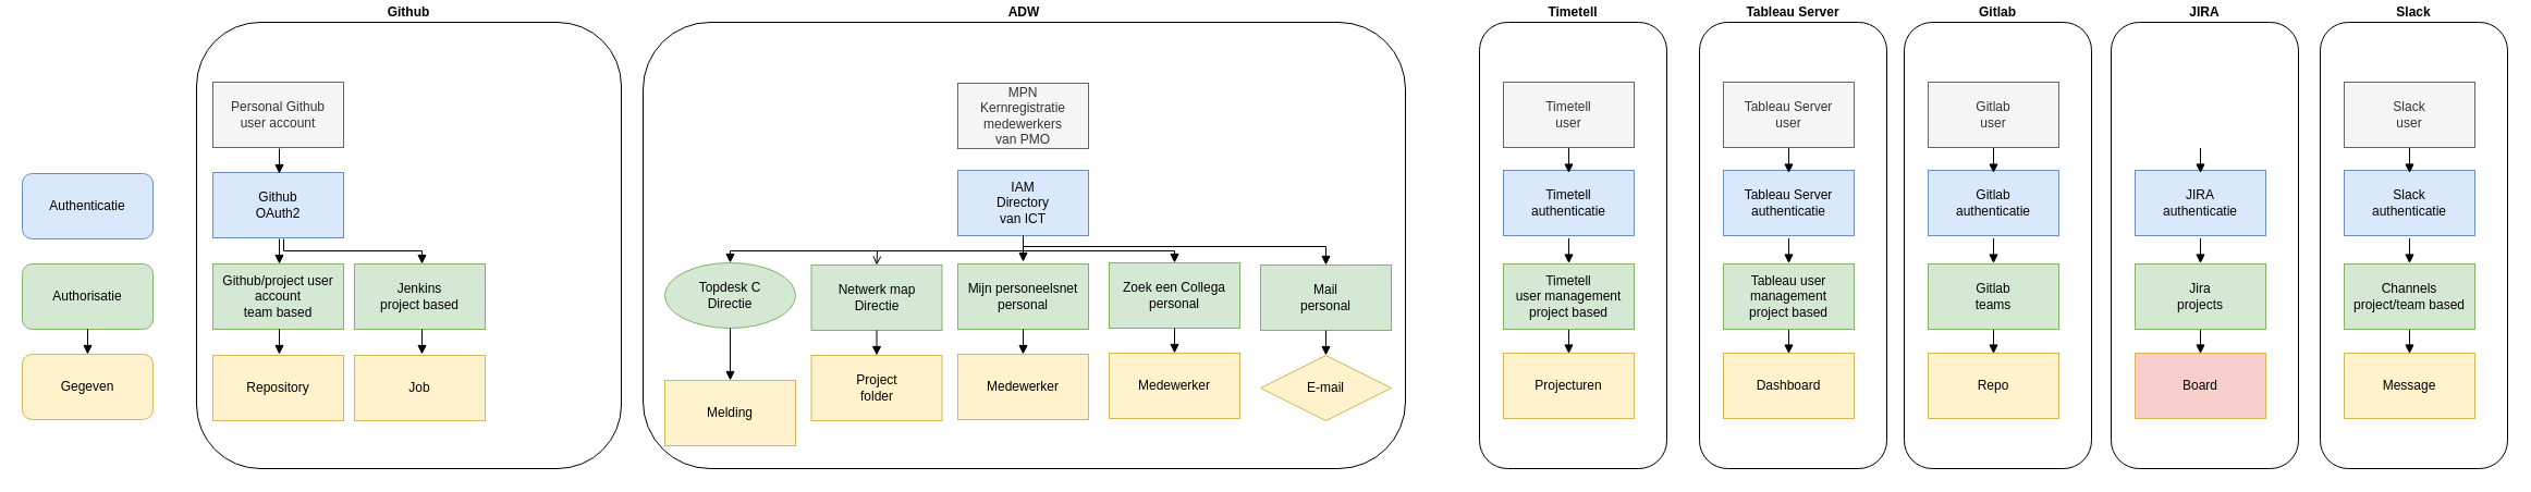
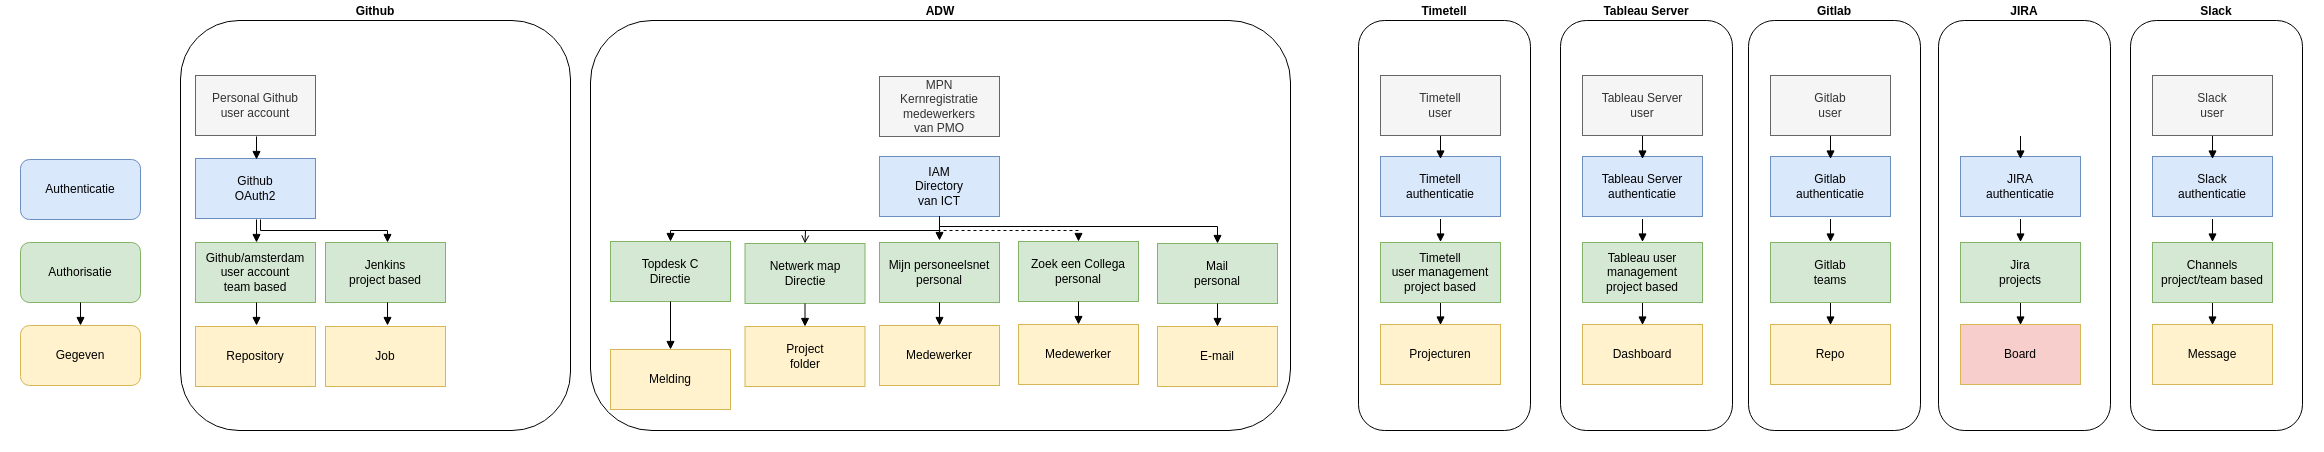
- <mxCell id="37" value="" style="endArrow=block;html=1;exitX=0.5;exitY=1;exitDx=0;exitDy=0;endFill=1;entryX=0.5;entryY=0;entryDx=0;entryDy=0;rounded=0;" edge="1" parent="1" source="8" target="9"><mxGeometry width="50" height="50" relative="1" as="geometry"><mxPoint x="949" y="226" as="sourcePoint" /><mxPoint x="1087" y="252" as="targetPoint" /><Array as="points"><mxPoint x="939" y="230" /><mxPoint x="1078" y="230" /></Array></mxGeometry></mxCell>
+ <mxCell id="37" value="" style="endArrow=block;html=1;exitX=0.5;exitY=1;exitDx=0;exitDy=0;endFill=1;entryX=0.5;entryY=0;entryDx=0;entryDy=0;rounded=0;dashed=1;" edge="1" parent="1" source="8" target="9"><mxGeometry width="50" height="50" relative="1" as="geometry"><mxPoint x="949" y="226" as="sourcePoint" /><mxPoint x="1087" y="252" as="targetPoint" /><Array as="points"><mxPoint x="939" y="230" /><mxPoint x="1078" y="230" /></Array></mxGeometry></mxCell>
- <mxCell id="21" value="Topdesk C&lt;br&gt;Directie&lt;br&gt;" style="ellipse;whiteSpace=wrap;html=1;fillColor=#d5e8d4;strokeColor=#82b366;" parent="1" vertex="1"><mxGeometry x="610" y="241" width="120" height="60" as="geometry" /></mxCell>
+ <mxCell id="21" value="Topdesk C&lt;br&gt;Directie&lt;br&gt;" style="rounded=0;whiteSpace=wrap;html=1;fillColor=#d5e8d4;strokeColor=#82b366;" parent="1" vertex="1"><mxGeometry x="610" y="241" width="120" height="60" as="geometry" /></mxCell>
- <mxCell id="12" value="Github/project user account&lt;br&gt;team based&lt;br&gt;" style="rounded=0;whiteSpace=wrap;html=1;fillColor=#d5e8d4;strokeColor=#82b366;" parent="1" vertex="1"><mxGeometry x="195" y="242" width="120" height="60" as="geometry" /></mxCell>
+ <mxCell id="12" value="Github/amsterdam user account&lt;br&gt;team based&lt;br&gt;" style="rounded=0;whiteSpace=wrap;html=1;fillColor=#d5e8d4;strokeColor=#82b366;" parent="1" vertex="1"><mxGeometry x="195" y="242" width="120" height="60" as="geometry" /></mxCell>
- <mxCell id="77" value="E-mail&lt;br&gt;" style="rhombus;whiteSpace=wrap;html=1;fillColor=#fff2cc;strokeColor=#d6b656;" vertex="1" parent="1"><mxGeometry x="1157" y="326" width="120" height="60" as="geometry" /></mxCell>
+ <mxCell id="77" value="E-mail&lt;br&gt;" style="rounded=0;whiteSpace=wrap;html=1;fillColor=#fff2cc;strokeColor=#d6b656;" vertex="1" parent="1"><mxGeometry x="1157" y="326" width="120" height="60" as="geometry" /></mxCell>
